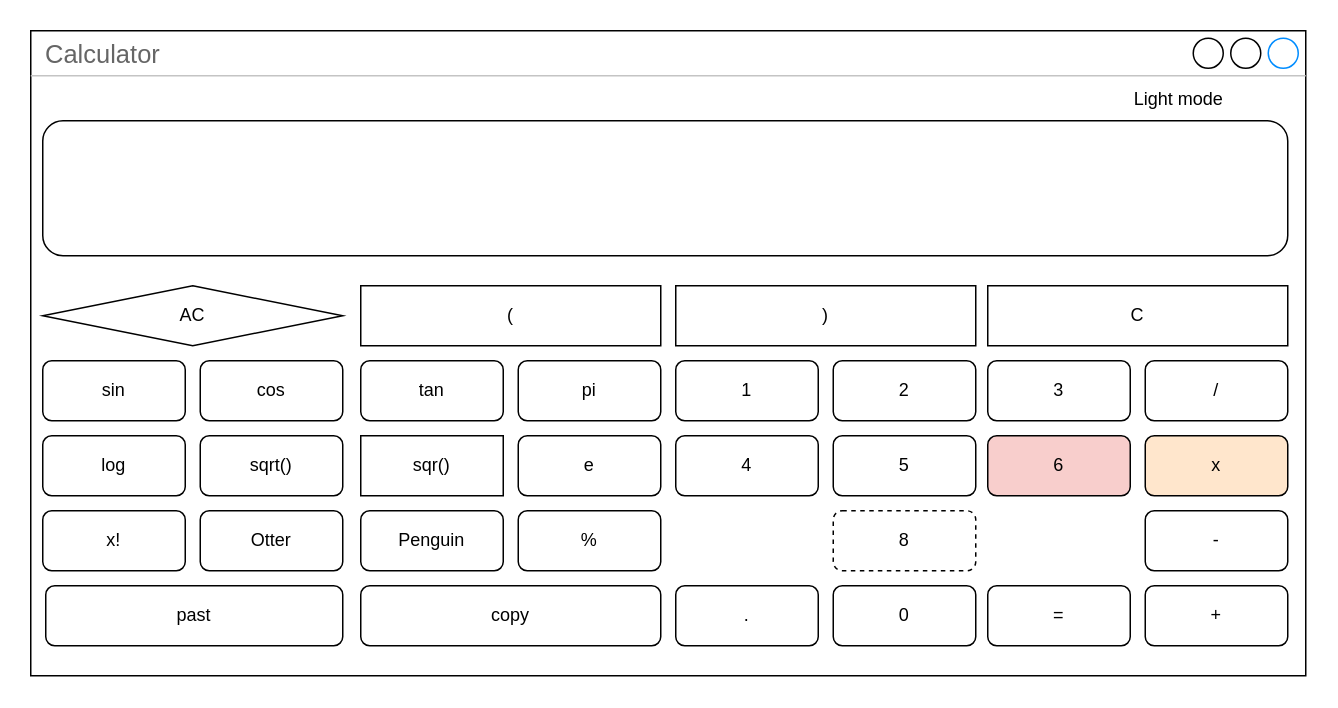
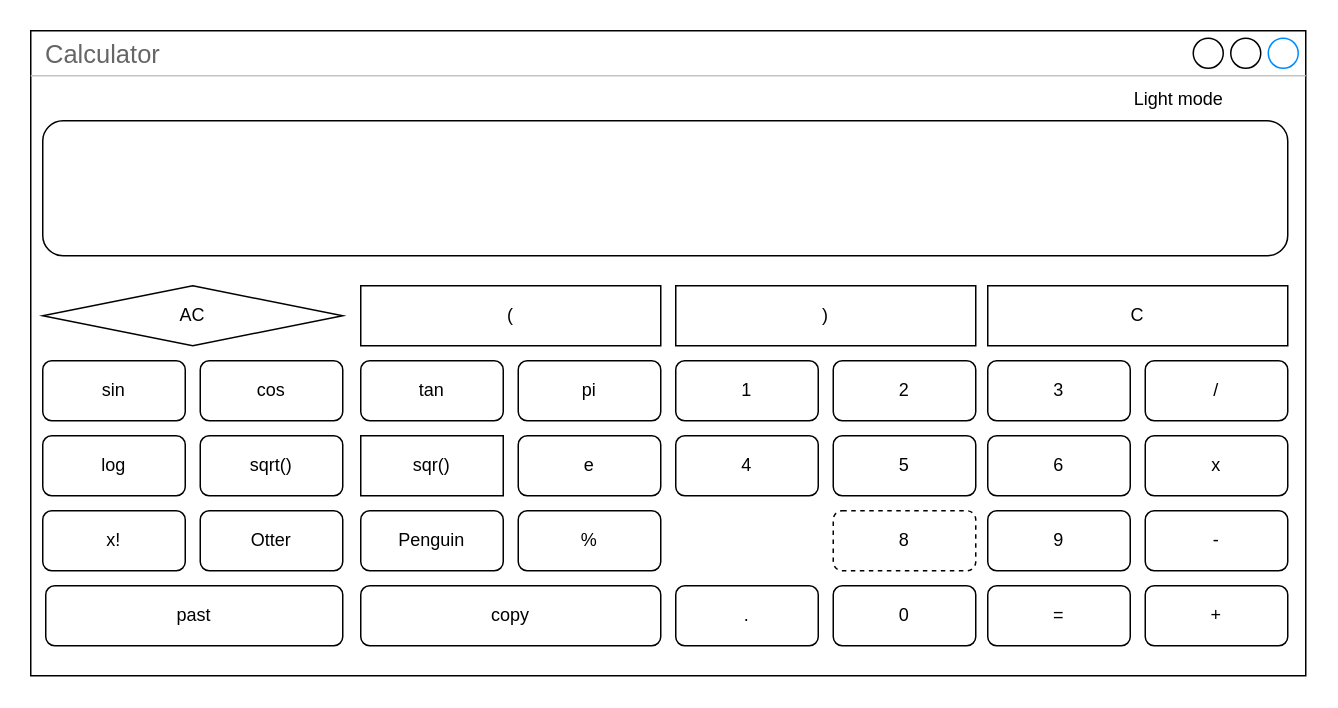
- <mxCell id="19" value="6" style="rounded=1;whiteSpace=wrap;html=1;fillColor=#f8cecc;" vertex="1" parent="1"><mxGeometry x="658" y="290" width="95" height="40" as="geometry" /></mxCell>
+ <mxCell id="19" value="6" style="rounded=1;whiteSpace=wrap;html=1;" vertex="1" parent="1"><mxGeometry x="658" y="290" width="95" height="40" as="geometry" /></mxCell>
- <mxCell id="18" value="x" style="rounded=1;whiteSpace=wrap;html=1;fillColor=#ffe6cc;" vertex="1" parent="1"><mxGeometry x="763" y="290" width="95" height="40" as="geometry" /></mxCell>
+ <mxCell id="18" value="x" style="rounded=1;whiteSpace=wrap;html=1;" vertex="1" parent="1"><mxGeometry x="763" y="290" width="95" height="40" as="geometry" /></mxCell>
+ <mxCell id="27" value="9" style="rounded=1;whiteSpace=wrap;html=1;" vertex="1" parent="1"><mxGeometry x="658" y="340" width="95" height="40" as="geometry" /></mxCell>
